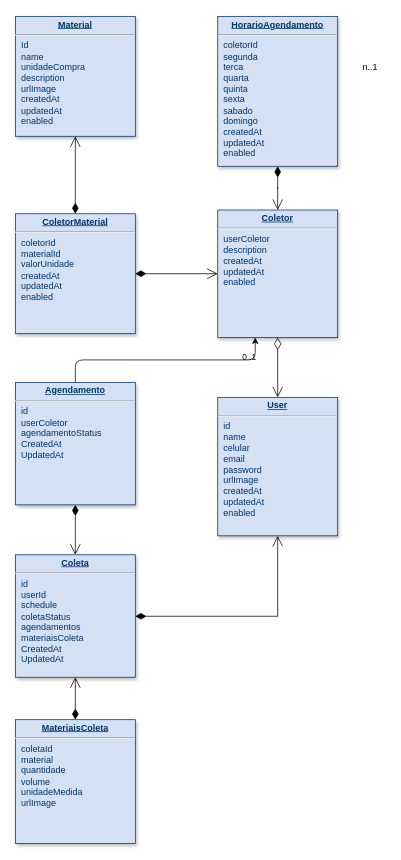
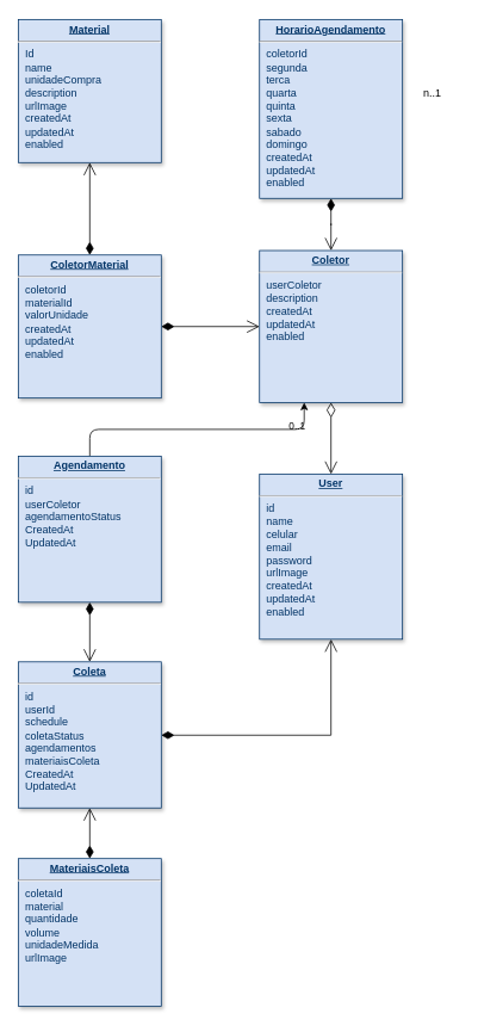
- <mxCell id="17" value="n..1" style="text;html=1;align=center;verticalAlign=middle;resizable=0;points=[];autosize=1;strokeColor=none;fillColor=none;" parent="1" vertex="1"><mxGeometry x="473" y="79" width="40" height="20" as="geometry" /></mxCell>
+ <mxCell id="17" value="n..1" style="text;html=1;align=center;verticalAlign=middle;resizable=0;points=[];autosize=1;strokeColor=none;fillColor=none;" parent="1" vertex="1"><mxGeometry x="463" y="94" width="40" height="20" as="geometry" /></mxCell>
